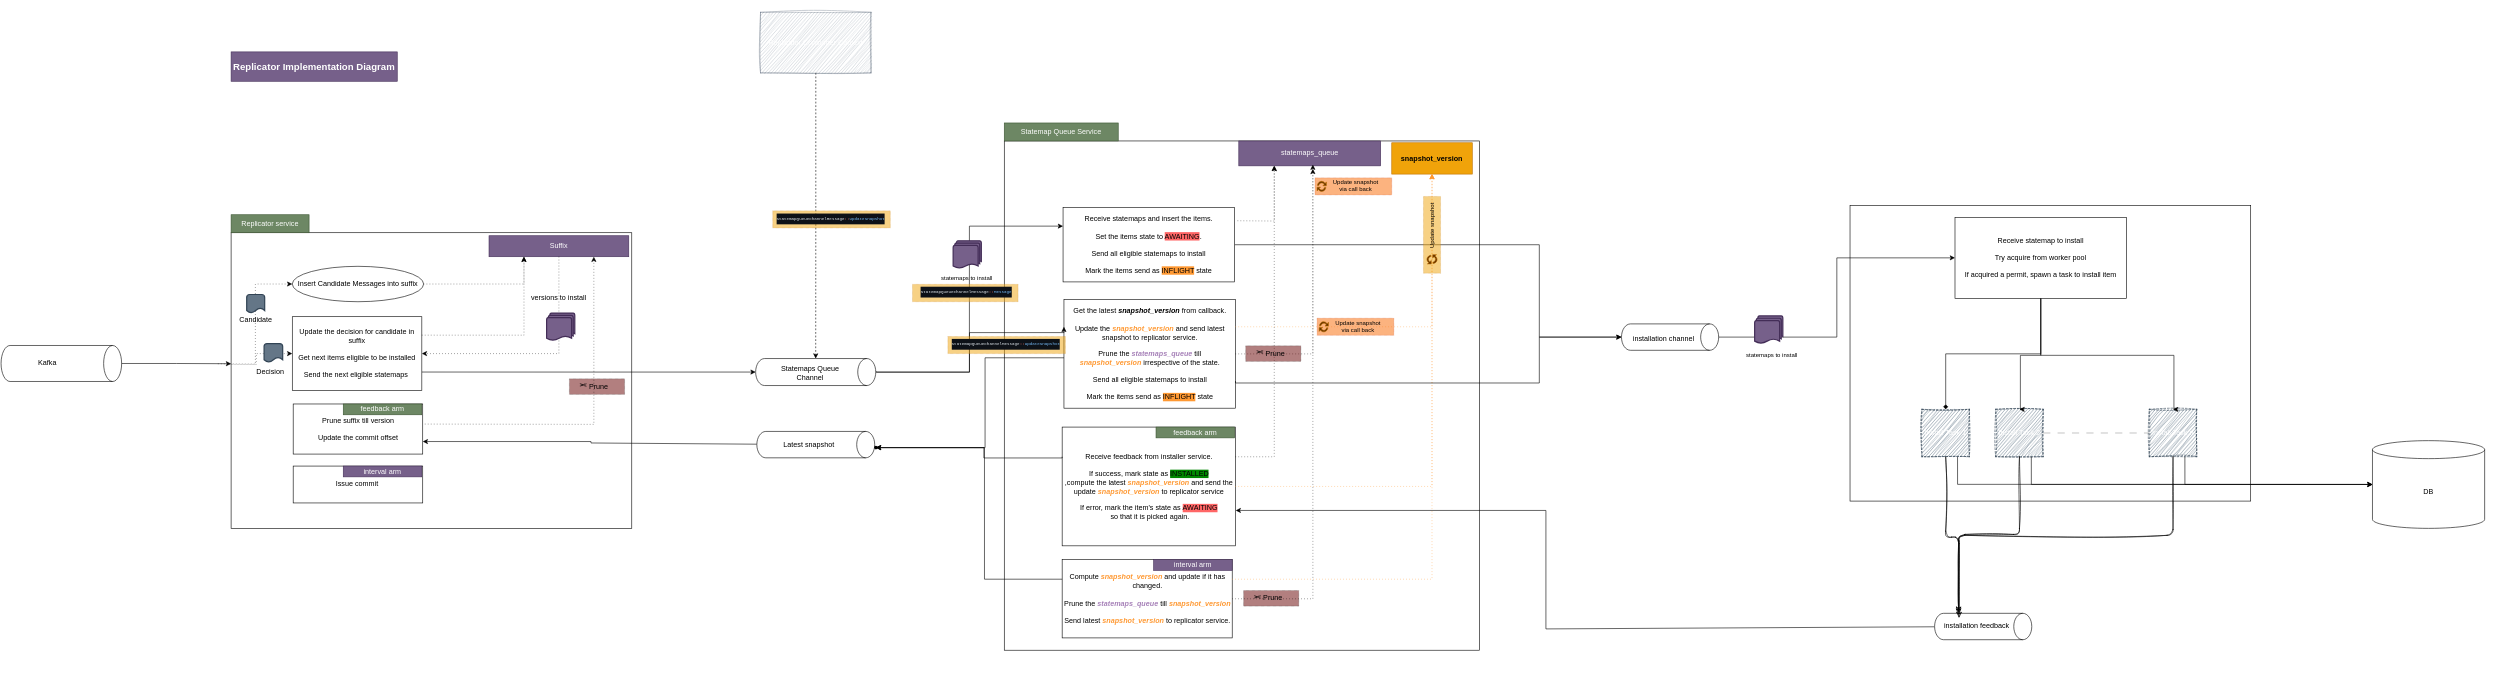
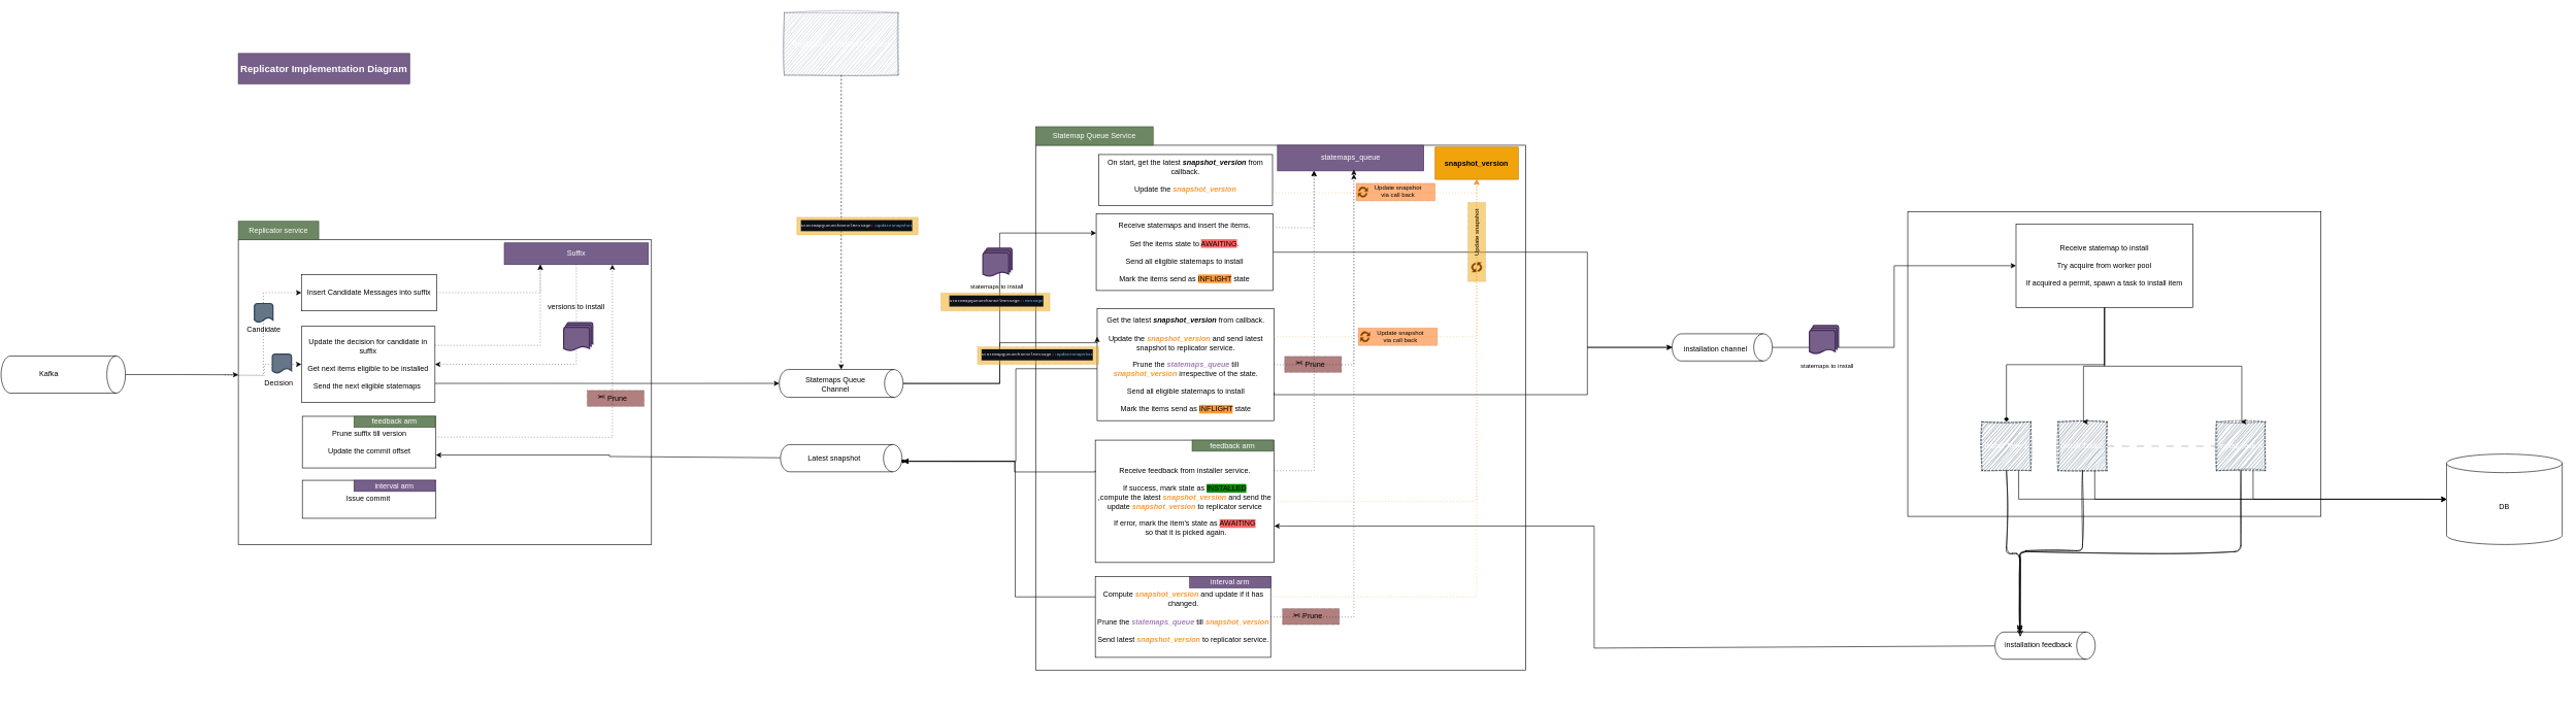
+ <mxCell id="57" value="On start, get the latest &lt;i style=&quot;font-weight: bold;&quot;&gt;snapshot_version&lt;/i&gt;&amp;nbsp;from callback.&lt;br&gt;&lt;br&gt;Update the&lt;i style=&quot;font-weight: bold;&quot;&gt;&amp;nbsp;&lt;font color=&quot;#ff9933&quot;&gt;snapshot_version&lt;/font&gt;&lt;/i&gt;&lt;br&gt;&lt;br&gt;" style="rounded=0;whiteSpace=wrap;html=1;" vertex="1" parent="1"><mxGeometry x="1747" y="249.5" width="281" height="82.5" as="geometry" /></mxCell>
+ <mxCell id="60" value="" style="edgeStyle=orthogonalEdgeStyle;rounded=0;orthogonalLoop=1;jettySize=auto;html=1;entryX=0.5;entryY=1;entryDx=0;entryDy=0;dashed=1;dashPattern=1 4;exitX=1;exitY=0.75;exitDx=0;exitDy=0;strokeColor=#FF9933;" edge="1" parent="1" source="57" target="38"><mxGeometry relative="1" as="geometry"><mxPoint x="2044" y="377.5" as="sourcePoint" /><mxPoint x="2105" y="286" as="targetPoint" /></mxGeometry></mxCell>
- <mxCell id="27" value="Insert Candidate Messages into suffix" style="ellipse;whiteSpace=wrap;html=1;" vertex="1" parent="1"><mxGeometry x="458" y="443.5" width="219" height="59" as="geometry" /></mxCell>
+ <mxCell id="27" value="Insert Candidate Messages into suffix" style="rounded=0;whiteSpace=wrap;html=1;" vertex="1" parent="1"><mxGeometry x="458" y="443.5" width="219" height="59" as="geometry" /></mxCell>
